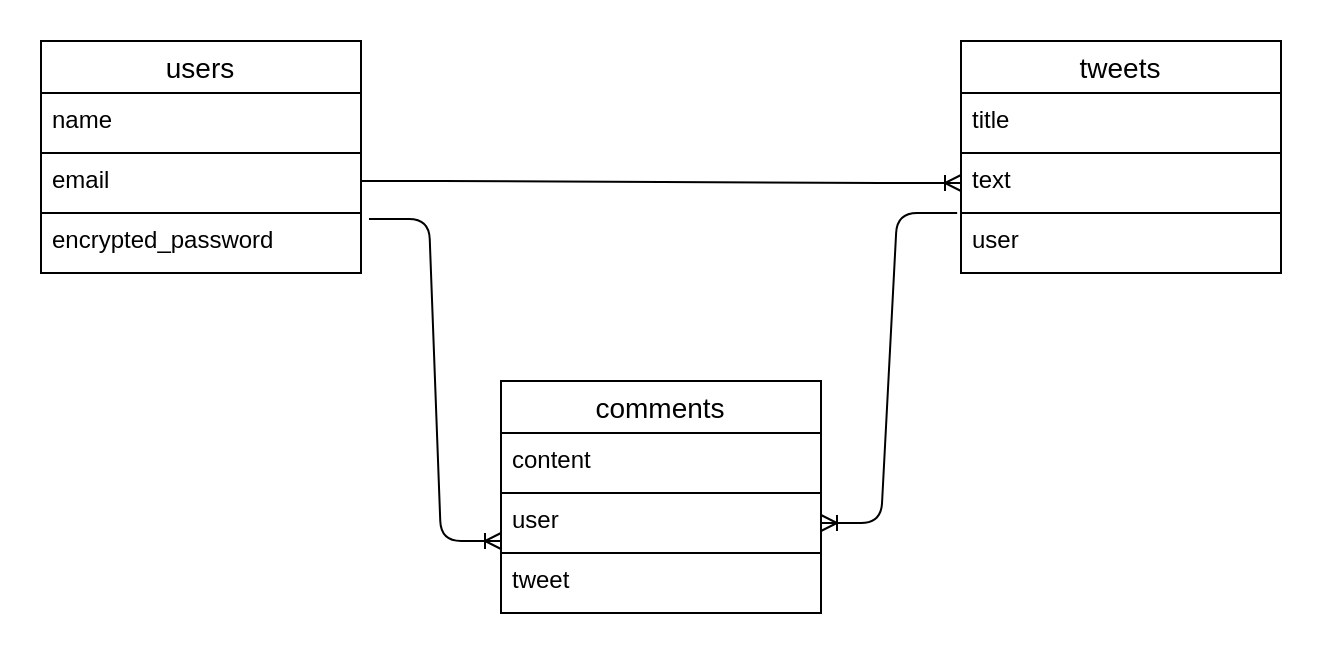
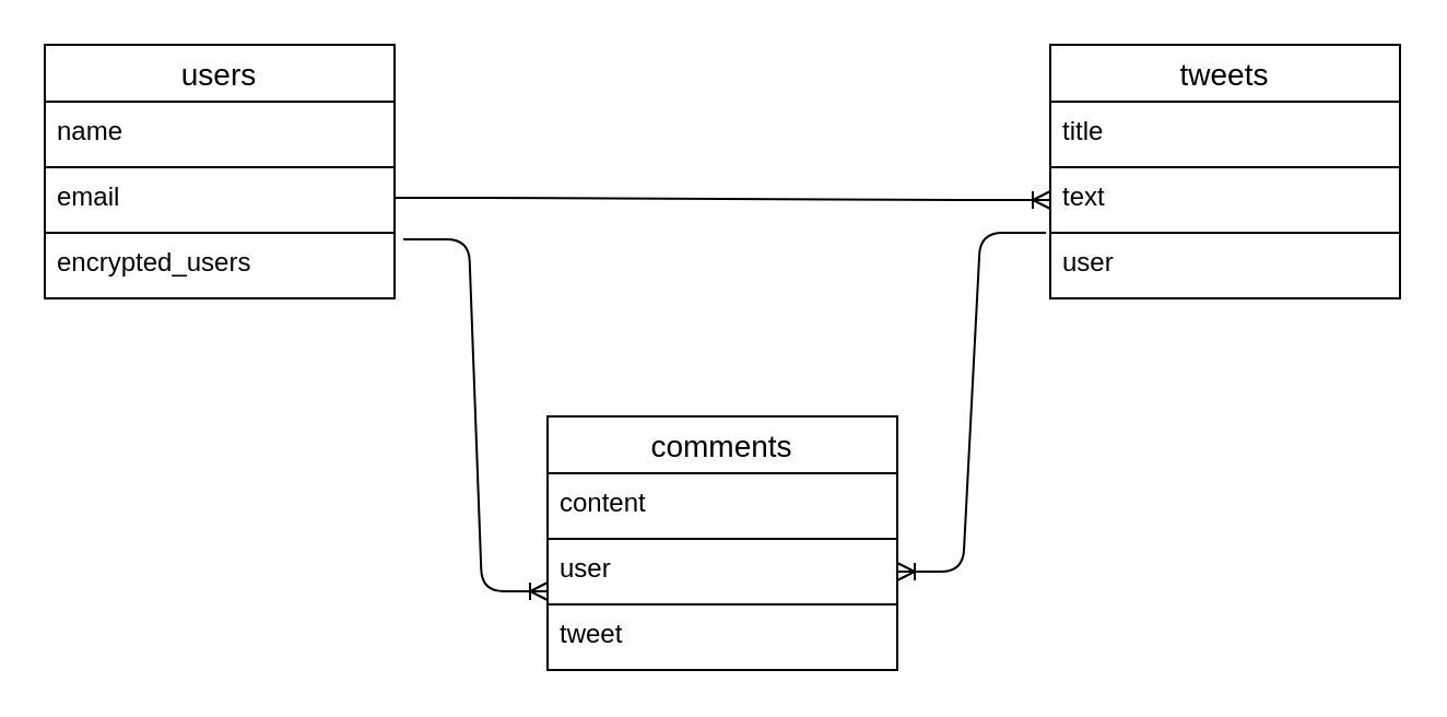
- <mxCell id="9" value="encrypted_password" style="text;strokeColor=none;fillColor=none;spacingLeft=4;spacingRight=4;overflow=hidden;rotatable=0;points=[[0,0.5],[1,0.5]];portConstraint=eastwest;fontSize=12;fontColor=#000000;" vertex="1" parent="6"><mxGeometry y="86" width="160" height="30" as="geometry" /></mxCell>
+ <mxCell id="9" value="encrypted_users" style="text;strokeColor=none;fillColor=none;spacingLeft=4;spacingRight=4;overflow=hidden;rotatable=0;points=[[0,0.5],[1,0.5]];portConstraint=eastwest;fontSize=12;fontColor=#000000;" vertex="1" parent="6"><mxGeometry y="86" width="160" height="30" as="geometry" /></mxCell>
